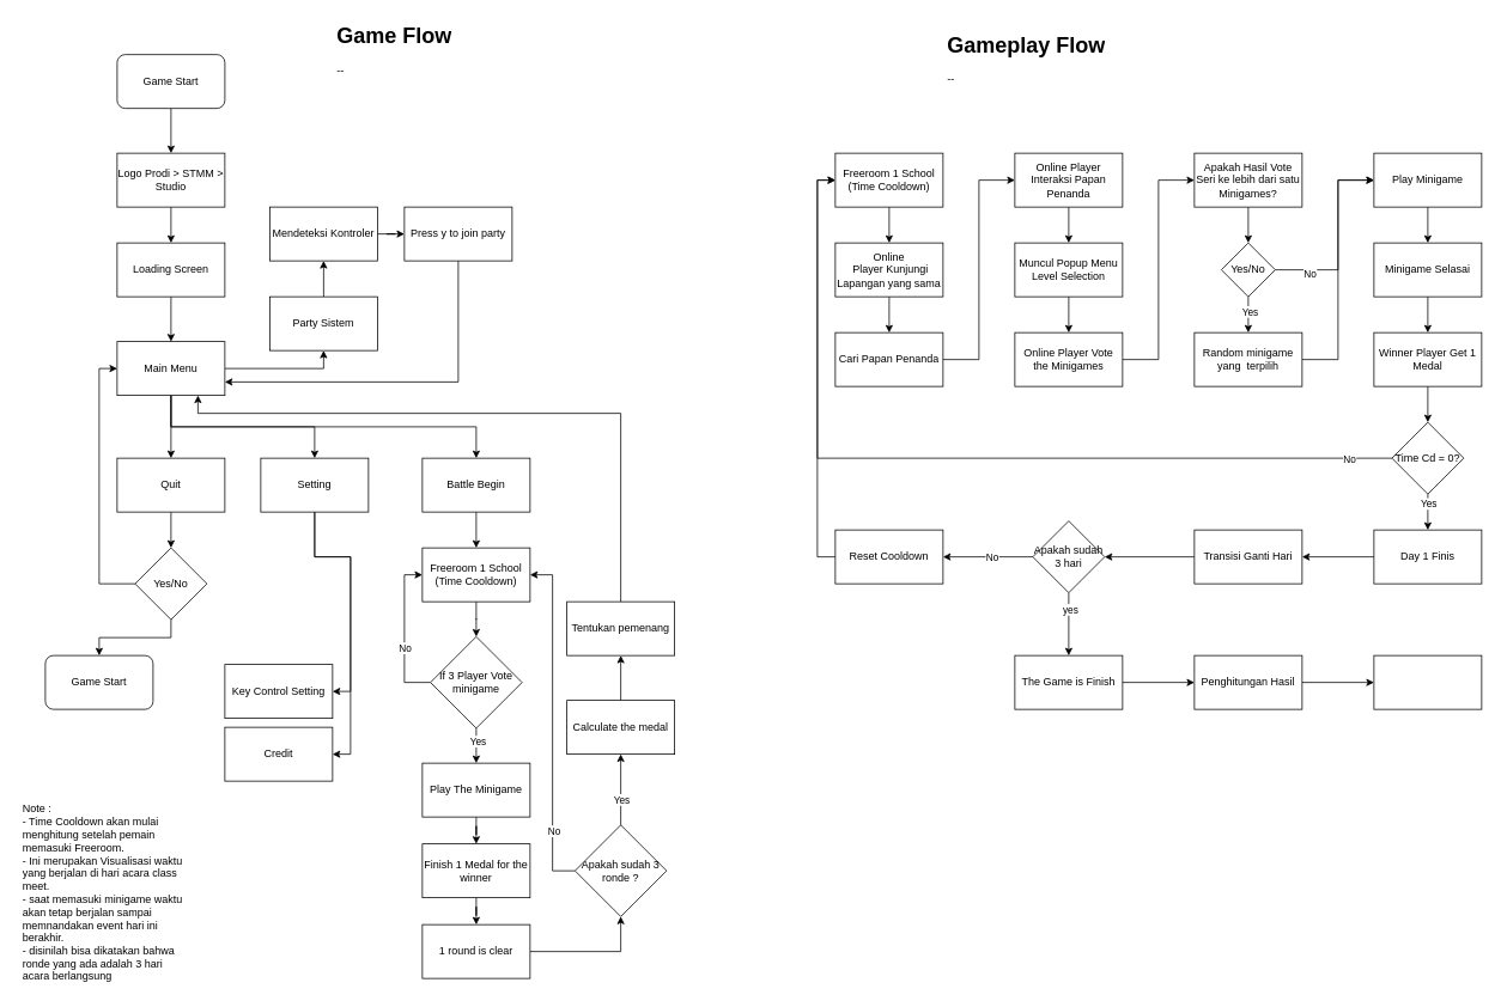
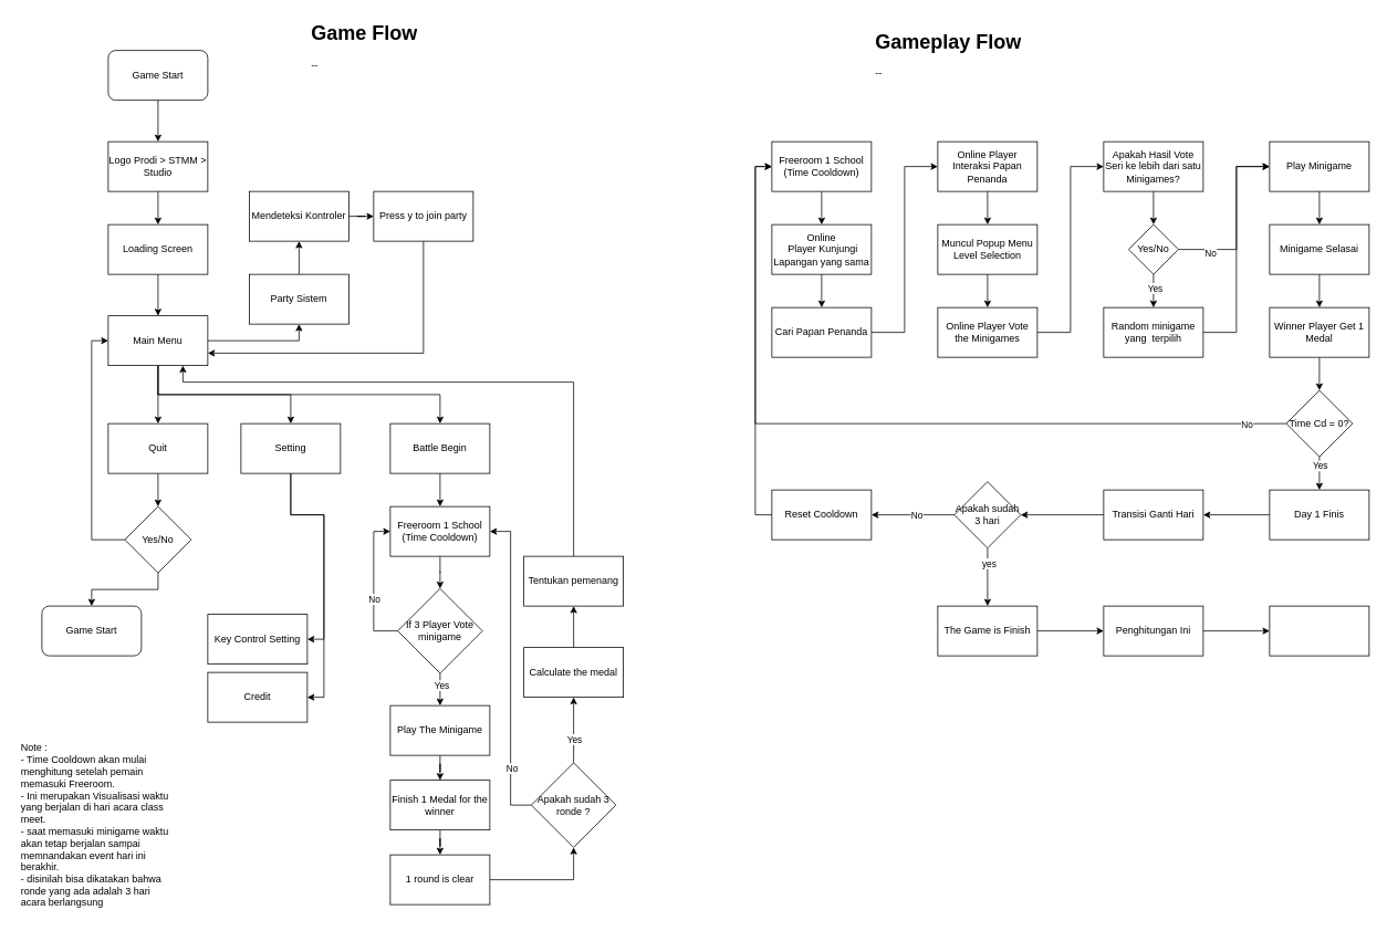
- <mxCell id="103" value="Penghitungan Hasil" style="whiteSpace=wrap;html=1;rounded=0;" vertex="1" parent="1"><mxGeometry x="1330" y="730" width="120" height="60" as="geometry" /></mxCell>
+ <mxCell id="103" value="Penghitungan Ini" style="whiteSpace=wrap;html=1;rounded=0;" vertex="1" parent="1"><mxGeometry x="1330" y="730" width="120" height="60" as="geometry" /></mxCell>
